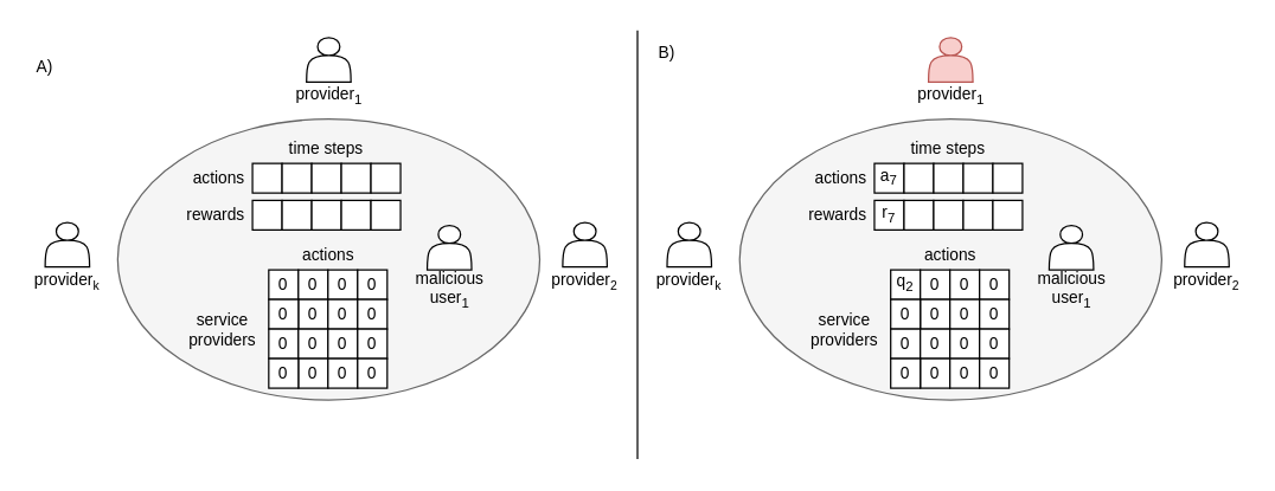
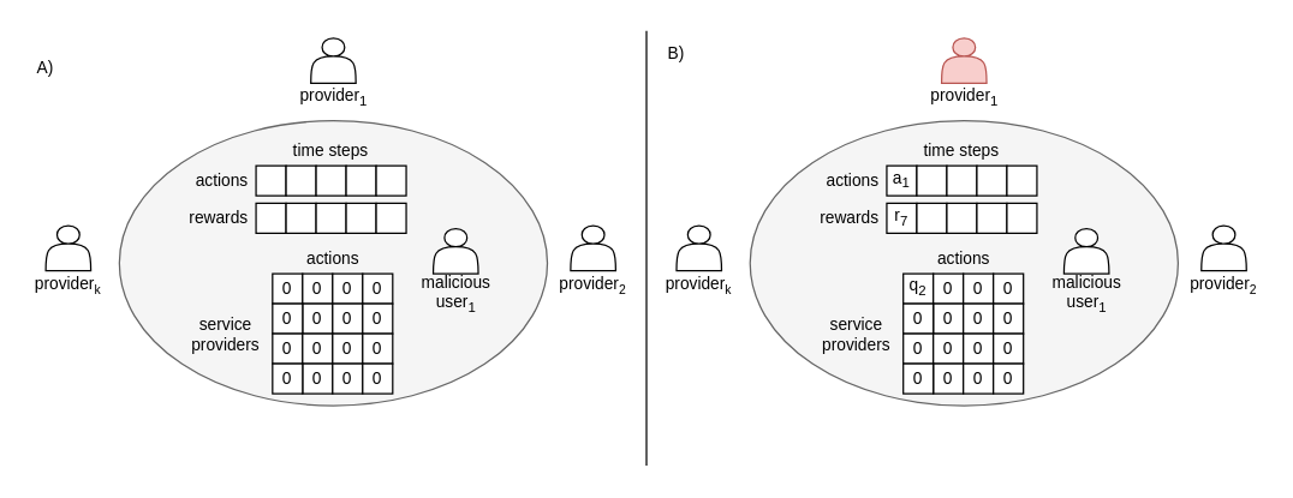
- <mxCell id="53" value="a&lt;sub&gt;7&lt;/sub&gt;" style="rounded=0;whiteSpace=wrap;html=1;fontSize=11;" parent="1" vertex="1"><mxGeometry x="590" y="110" width="20" height="20" as="geometry" /></mxCell>
+ <mxCell id="53" value="a&lt;sub&gt;1&lt;/sub&gt;" style="rounded=0;whiteSpace=wrap;html=1;fontSize=11;" parent="1" vertex="1"><mxGeometry x="590" y="110" width="20" height="20" as="geometry" /></mxCell>
